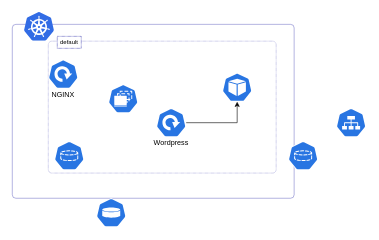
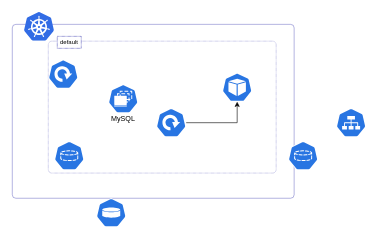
- <mxCell id="10" value="NGINX" style="text;html=1;strokeColor=none;fillColor=none;align=center;verticalAlign=middle;whiteSpace=wrap;rounded=0;labelBackgroundColor=none;" vertex="1" parent="8"><mxGeometry x="5" y="48" width="40" height="20" as="geometry" /></mxCell>
+ <mxCell id="16" value="MySQL" style="text;html=1;strokeColor=none;fillColor=none;align=center;verticalAlign=middle;whiteSpace=wrap;rounded=0;labelBackgroundColor=none;" vertex="1" parent="14"><mxGeometry x="5" y="48" width="40" height="20" as="geometry" /></mxCell>
- <mxCell id="13" value="Wordpress" style="text;html=1;strokeColor=none;fillColor=none;align=center;verticalAlign=middle;whiteSpace=wrap;rounded=0;labelBackgroundColor=none;" vertex="1" parent="11"><mxGeometry x="5" y="48" width="40" height="20" as="geometry" /></mxCell>
